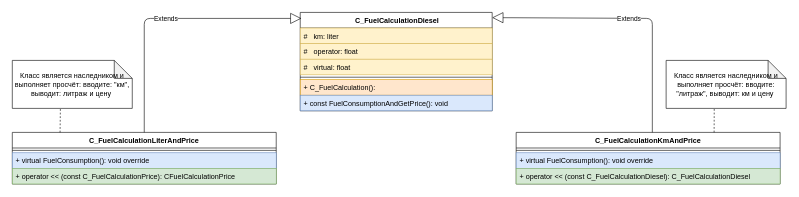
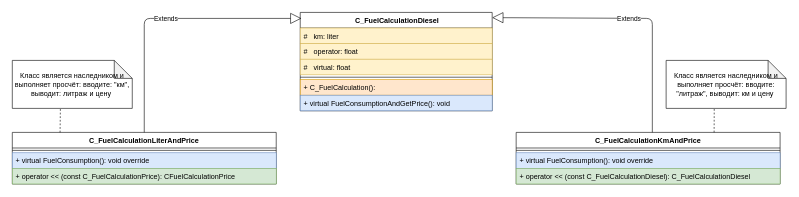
- <mxCell id="8" value="+ const FuelConsumptionAndGetPrice(): void " style="text;strokeColor=#6c8ebf;fillColor=#dae8fc;align=left;verticalAlign=top;spacingLeft=4;spacingRight=4;overflow=hidden;rotatable=0;points=[[0,0.5],[1,0.5]];portConstraint=eastwest;" parent="2" vertex="1"><mxGeometry y="138" width="320" height="26" as="geometry" /></mxCell>
+ <mxCell id="8" value="+ virtual FuelConsumptionAndGetPrice(): void " style="text;strokeColor=#6c8ebf;fillColor=#dae8fc;align=left;verticalAlign=top;spacingLeft=4;spacingRight=4;overflow=hidden;rotatable=0;points=[[0,0.5],[1,0.5]];portConstraint=eastwest;" parent="2" vertex="1"><mxGeometry y="138" width="320" height="26" as="geometry" /></mxCell>
